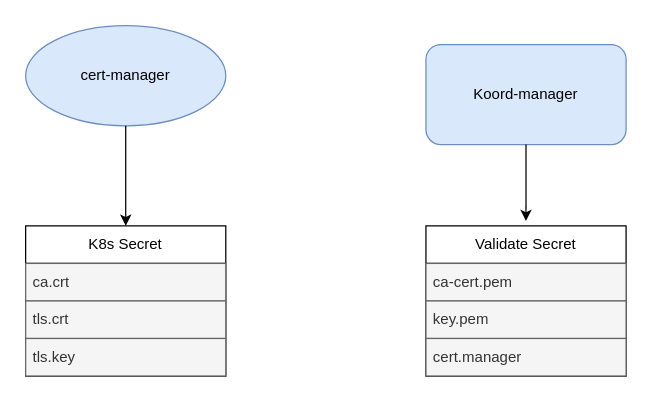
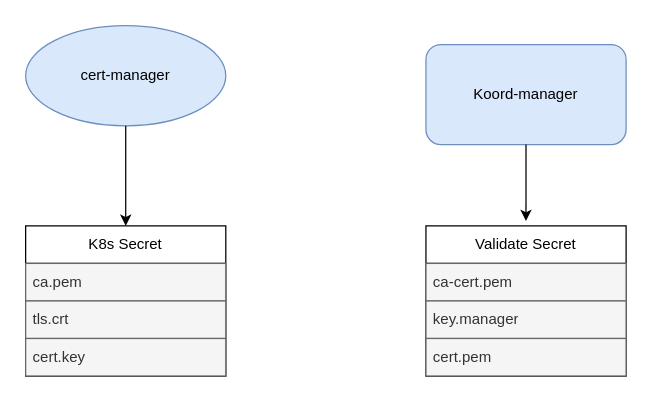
- <mxCell id="6" value="ca.crt" style="text;strokeColor=#666666;fillColor=#f5f5f5;align=left;verticalAlign=middle;spacingLeft=4;spacingRight=4;overflow=hidden;points=[[0,0.5],[1,0.5]];portConstraint=eastwest;rotatable=0;whiteSpace=wrap;html=1;fontColor=#333333;" vertex="1" parent="5"><mxGeometry y="30" width="160" height="30" as="geometry" /></mxCell>
+ <mxCell id="6" value="ca.pem" style="text;strokeColor=#666666;fillColor=#f5f5f5;align=left;verticalAlign=middle;spacingLeft=4;spacingRight=4;overflow=hidden;points=[[0,0.5],[1,0.5]];portConstraint=eastwest;rotatable=0;whiteSpace=wrap;html=1;fontColor=#333333;" vertex="1" parent="5"><mxGeometry y="30" width="160" height="30" as="geometry" /></mxCell>
- <mxCell id="12" value="key.pem" style="text;strokeColor=#666666;fillColor=#f5f5f5;align=left;verticalAlign=middle;spacingLeft=4;spacingRight=4;overflow=hidden;points=[[0,0.5],[1,0.5]];portConstraint=eastwest;rotatable=0;whiteSpace=wrap;html=1;fontColor=#333333;" vertex="1" parent="10"><mxGeometry y="60" width="160" height="30" as="geometry" /></mxCell>
+ <mxCell id="12" value="key.manager" style="text;strokeColor=#666666;fillColor=#f5f5f5;align=left;verticalAlign=middle;spacingLeft=4;spacingRight=4;overflow=hidden;points=[[0,0.5],[1,0.5]];portConstraint=eastwest;rotatable=0;whiteSpace=wrap;html=1;fontColor=#333333;" vertex="1" parent="10"><mxGeometry y="60" width="160" height="30" as="geometry" /></mxCell>
- <mxCell id="8" value="tls.key" style="text;strokeColor=#666666;fillColor=#f5f5f5;align=left;verticalAlign=middle;spacingLeft=4;spacingRight=4;overflow=hidden;points=[[0,0.5],[1,0.5]];portConstraint=eastwest;rotatable=0;whiteSpace=wrap;html=1;fontColor=#333333;" vertex="1" parent="5"><mxGeometry y="90" width="160" height="30" as="geometry" /></mxCell>
+ <mxCell id="8" value="cert.key" style="text;strokeColor=#666666;fillColor=#f5f5f5;align=left;verticalAlign=middle;spacingLeft=4;spacingRight=4;overflow=hidden;points=[[0,0.5],[1,0.5]];portConstraint=eastwest;rotatable=0;whiteSpace=wrap;html=1;fontColor=#333333;" vertex="1" parent="5"><mxGeometry y="90" width="160" height="30" as="geometry" /></mxCell>
- <mxCell id="13" value="cert.manager" style="text;strokeColor=#666666;fillColor=#f5f5f5;align=left;verticalAlign=middle;spacingLeft=4;spacingRight=4;overflow=hidden;points=[[0,0.5],[1,0.5]];portConstraint=eastwest;rotatable=0;whiteSpace=wrap;html=1;fontColor=#333333;" vertex="1" parent="10"><mxGeometry y="90" width="160" height="30" as="geometry" /></mxCell>
+ <mxCell id="13" value="cert.pem" style="text;strokeColor=#666666;fillColor=#f5f5f5;align=left;verticalAlign=middle;spacingLeft=4;spacingRight=4;overflow=hidden;points=[[0,0.5],[1,0.5]];portConstraint=eastwest;rotatable=0;whiteSpace=wrap;html=1;fontColor=#333333;" vertex="1" parent="10"><mxGeometry y="90" width="160" height="30" as="geometry" /></mxCell>
